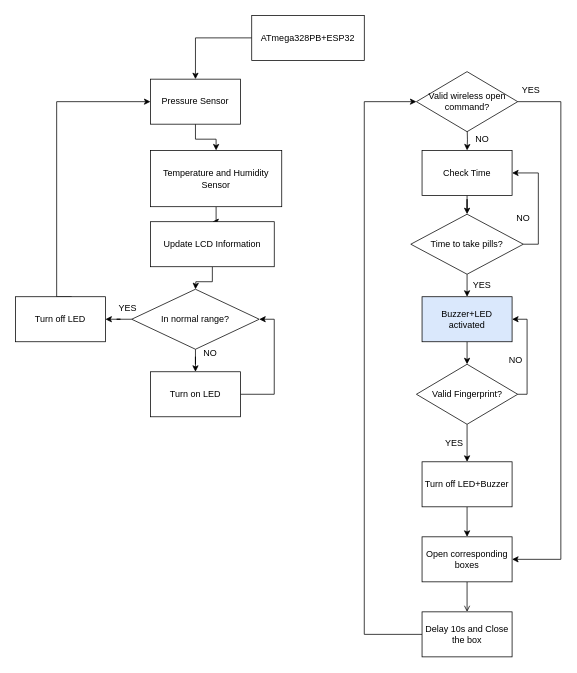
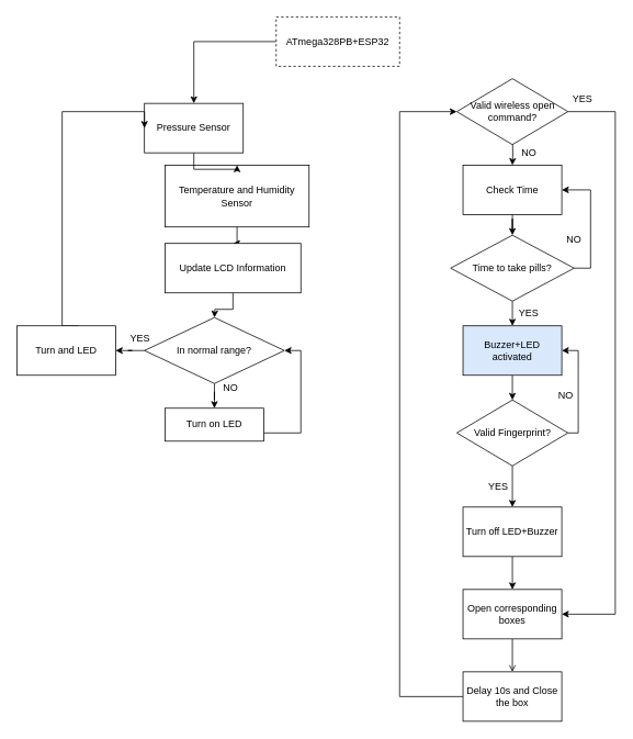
- <mxCell id="3" value="ATmega328PB+ESP32" style="rounded=0;whiteSpace=wrap;html=1;" parent="1" vertex="1"><mxGeometry x="335" y="20" width="150" height="60" as="geometry" /></mxCell>
+ <mxCell id="3" value="ATmega328PB+ESP32" style="rounded=0;whiteSpace=wrap;html=1;dashed=1;" parent="1" vertex="1"><mxGeometry x="335" y="20" width="150" height="60" as="geometry" /></mxCell>
- <mxCell id="39" value="Pressure Sensor" style="rounded=0;whiteSpace=wrap;html=1;" parent="1" vertex="1"><mxGeometry x="200" y="105" width="120" height="60" as="geometry" /></mxCell>
+ <mxCell id="39" value="Pressure Sensor" style="rounded=0;whiteSpace=wrap;html=1;" parent="1" vertex="1"><mxGeometry x="175" y="125" width="120" height="60" as="geometry" /></mxCell>
- <mxCell id="43" value="Turn off LED" style="rounded=0;whiteSpace=wrap;html=1;" parent="1" vertex="1"><mxGeometry x="20" y="395" width="120" height="60" as="geometry" /></mxCell>
+ <mxCell id="43" value="Turn and LED" style="rounded=0;whiteSpace=wrap;html=1;" parent="1" vertex="1"><mxGeometry x="20" y="395" width="120" height="60" as="geometry" /></mxCell>
- <mxCell id="37" value="Turn on LED" style="rounded=0;whiteSpace=wrap;html=1;" parent="1" vertex="1"><mxGeometry x="200" y="495" width="120" height="60" as="geometry" /></mxCell>
+ <mxCell id="37" value="Turn on LED" style="rounded=0;whiteSpace=wrap;html=1;" parent="1" vertex="1"><mxGeometry x="200" y="495" width="120" height="40" as="geometry" /></mxCell>
